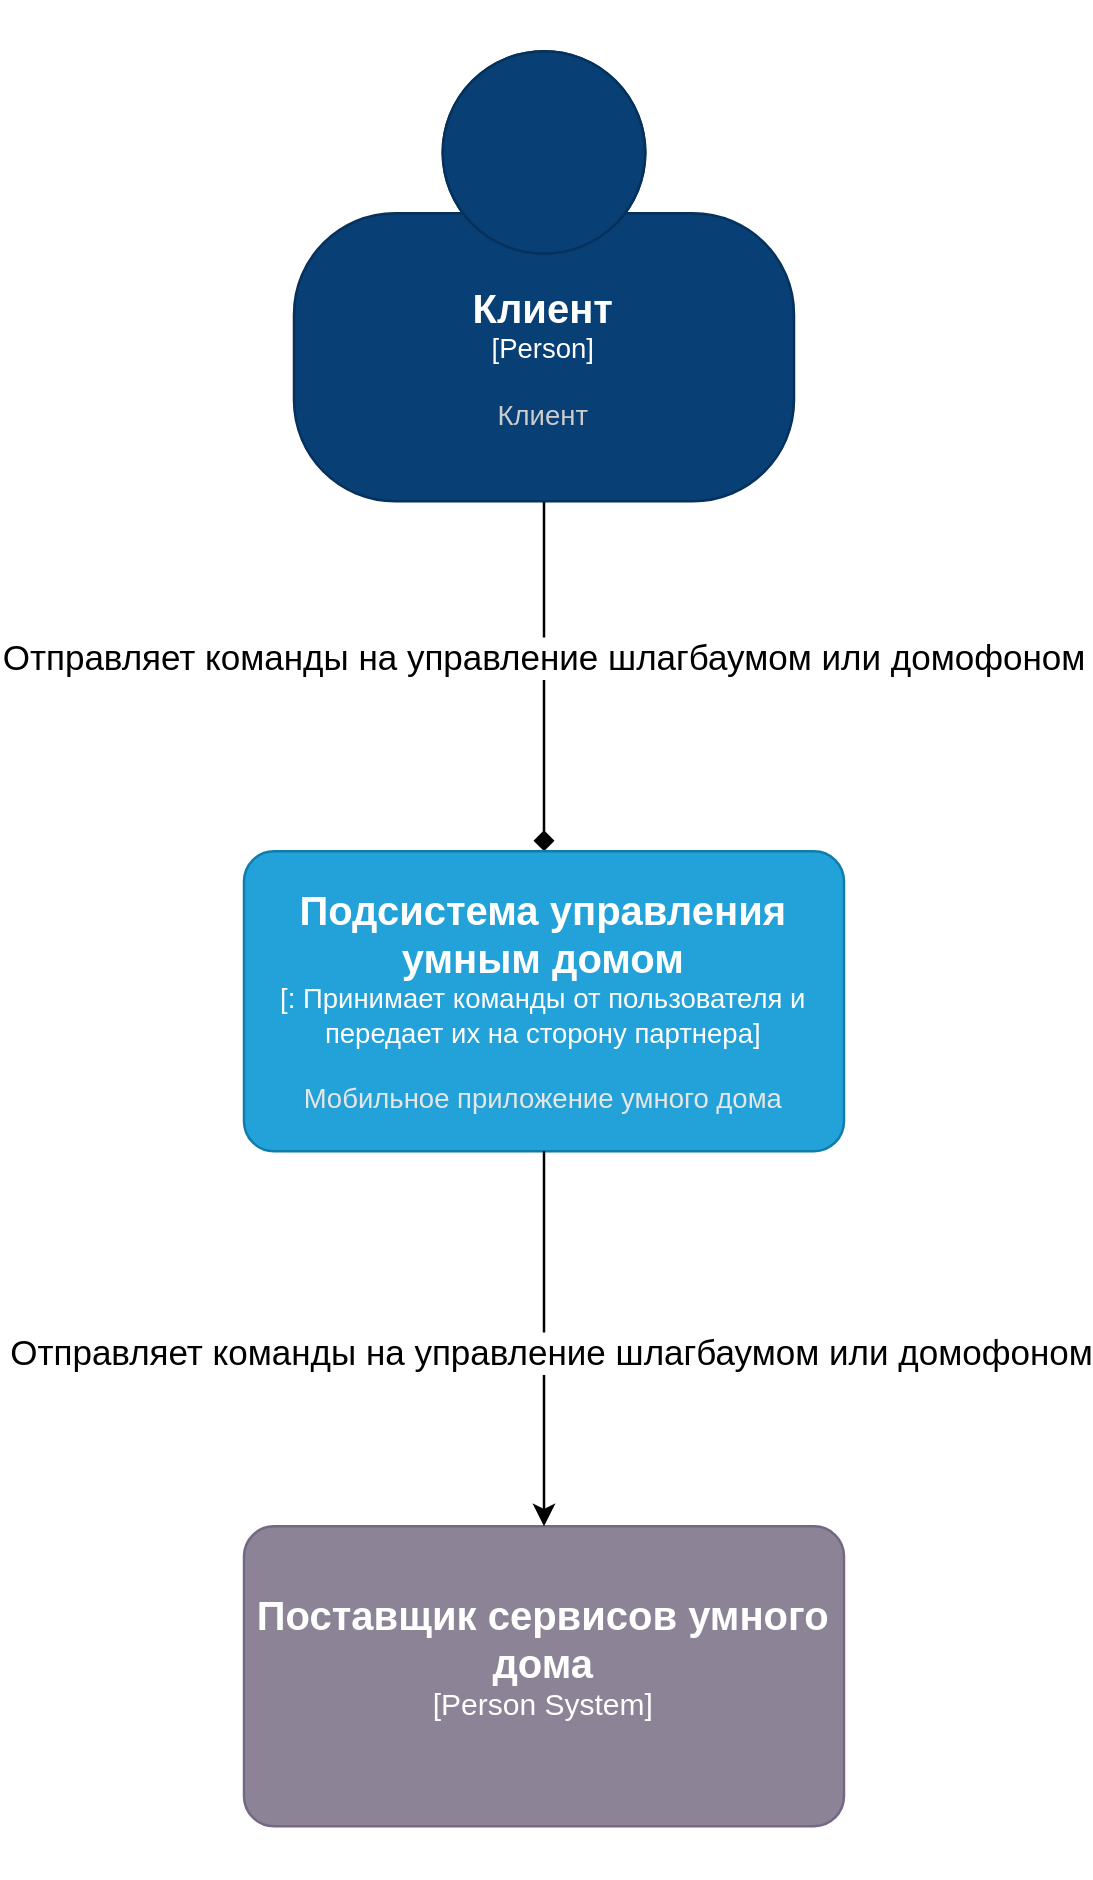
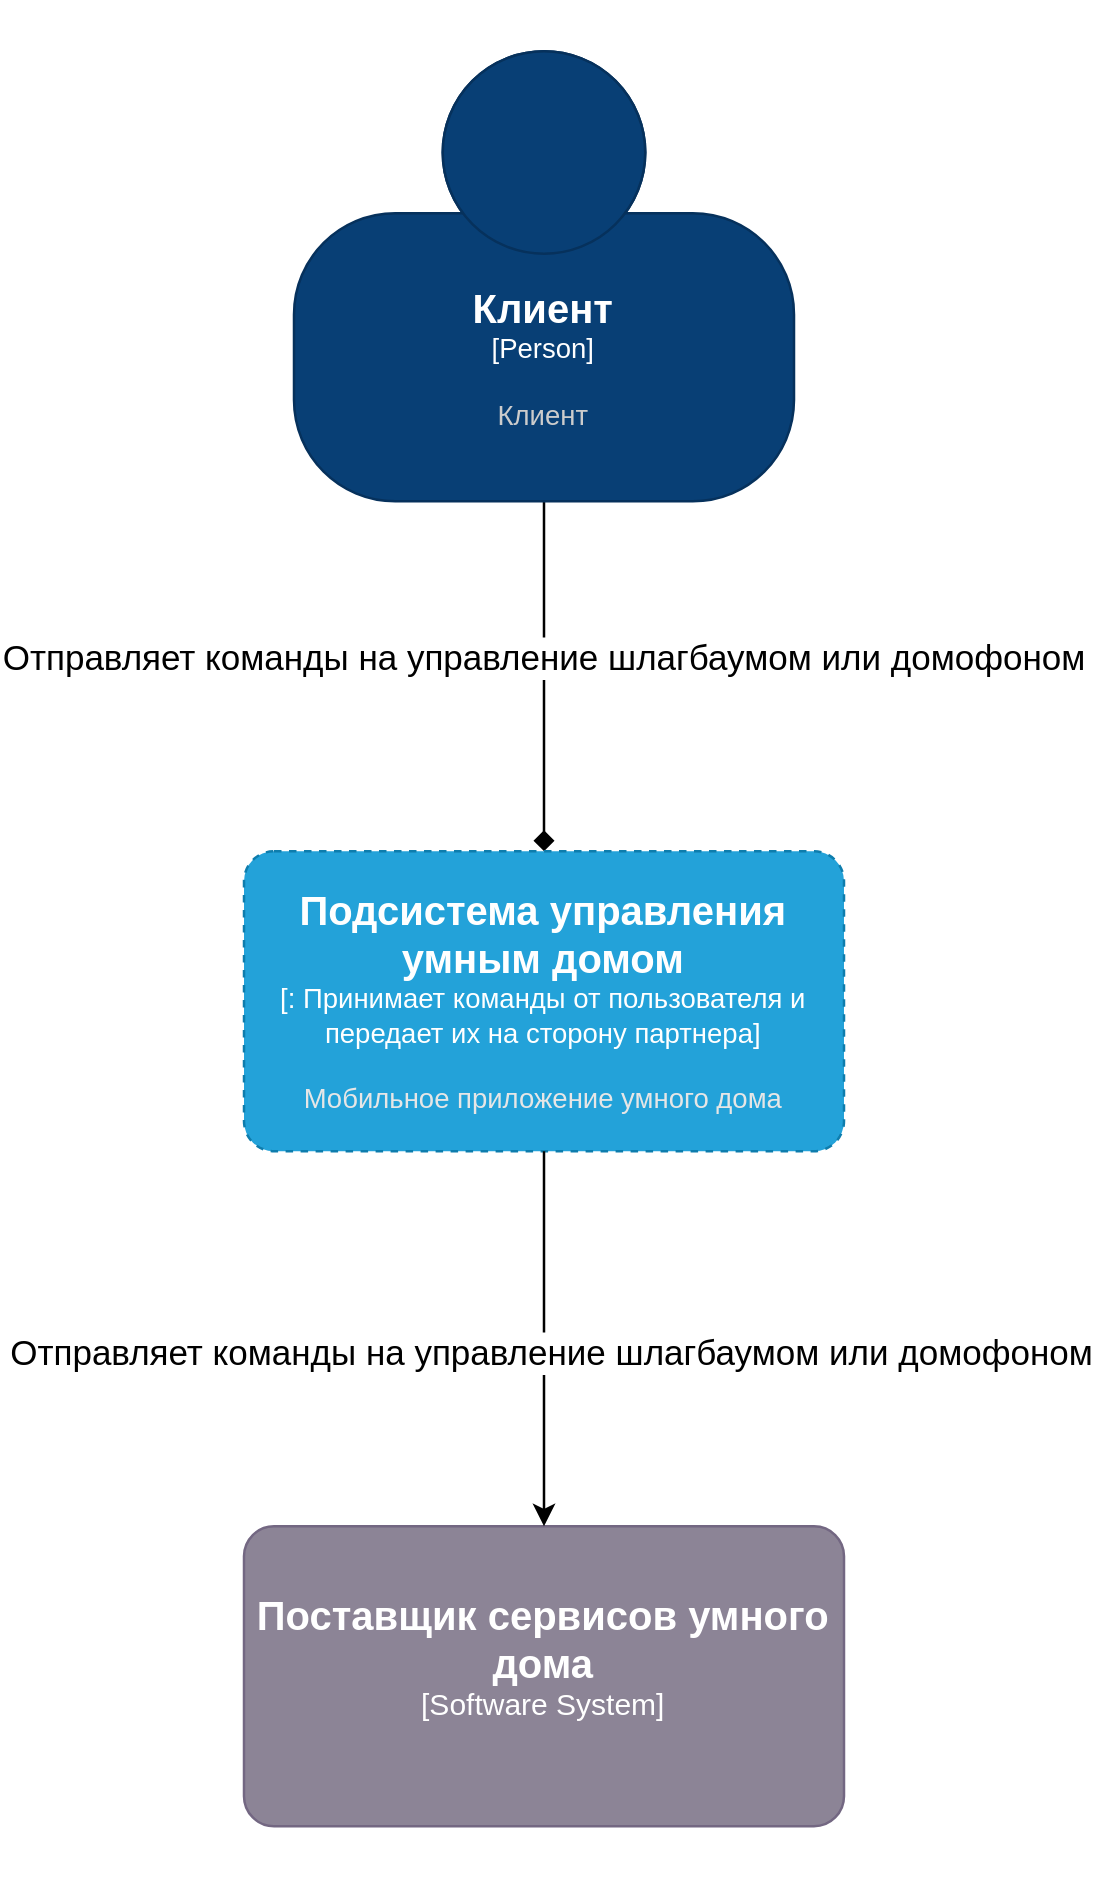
- <mxCell id="5" value="&lt;font style=&quot;font-size: 16px&quot;&gt;&lt;b&gt;Подсистема управления умным домом&lt;/b&gt;&lt;/font&gt;&lt;div&gt;[: Принимает команды от пользователя и передает их на сторону партнера]&lt;/div&gt;&lt;br&gt;&lt;div&gt;&lt;font style=&quot;font-size: 11px&quot;&gt;&lt;font color=&quot;#E6E6E6&quot;&gt;Мобильное приложение умного дома&lt;/font&gt;&lt;/div&gt;" style="rounded=1;whiteSpace=wrap;html=1;fontSize=11;labelBackgroundColor=none;fillColor=#23A2D9;fontColor=#ffffff;align=center;arcSize=10;strokeColor=#0E7DAD;metaEdit=1;resizable=0;points=[[0.25,0,0],[0.5,0,0],[0.75,0,0],[1,0.25,0],[1,0.5,0],[1,0.75,0],[0.75,1,0],[0.5,1,0],[0.25,1,0],[0,0.75,0],[0,0.5,0],[0,0.25,0]];" vertex="1" parent="1"><mxGeometry x="20" y="340" width="240" height="120" as="geometry" /></mxCell>
+ <mxCell id="5" value="&lt;font style=&quot;font-size: 16px&quot;&gt;&lt;b&gt;Подсистема управления умным домом&lt;/b&gt;&lt;/font&gt;&lt;div&gt;[: Принимает команды от пользователя и передает их на сторону партнера]&lt;/div&gt;&lt;br&gt;&lt;div&gt;&lt;font style=&quot;font-size: 11px&quot;&gt;&lt;font color=&quot;#E6E6E6&quot;&gt;Мобильное приложение умного дома&lt;/font&gt;&lt;/div&gt;" style="rounded=1;whiteSpace=wrap;html=1;fontSize=11;labelBackgroundColor=none;fillColor=#23A2D9;fontColor=#ffffff;align=center;arcSize=10;strokeColor=#0E7DAD;metaEdit=1;resizable=0;points=[[0.25,0,0],[0.5,0,0],[0.75,0,0],[1,0.25,0],[1,0.5,0],[1,0.75,0],[0.75,1,0],[0.5,1,0],[0.25,1,0],[0,0.75,0],[0,0.5,0],[0,0.25,0]];dashed=1;" vertex="1" parent="1"><mxGeometry x="20" y="340" width="240" height="120" as="geometry" /></mxCell>
- <mxCell id="6" value="&lt;font style=&quot;font-size: 16px&quot;&gt;&lt;b&gt;Поставщик сервисов умного дома&lt;/b&gt;&lt;/font&gt;&lt;div&gt;[Person System]&lt;/div&gt;&lt;br&gt;&lt;div&gt;&lt;font style=&quot;font-size: 11px&quot;&gt;&lt;font color=&quot;#cccccc&quot;&gt;&lt;/font&gt;&lt;/div&gt;" style="rounded=1;whiteSpace=wrap;html=1;labelBackgroundColor=none;fillColor=#8C8496;fontColor=#ffffff;align=center;arcSize=10;strokeColor=#736782;metaEdit=1;resizable=0;points=[[0.25,0,0],[0.5,0,0],[0.75,0,0],[1,0.25,0],[1,0.5,0],[1,0.75,0],[0.75,1,0],[0.5,1,0],[0.25,1,0],[0,0.75,0],[0,0.5,0],[0,0.25,0]];" vertex="1" parent="1"><mxGeometry x="20" y="610" width="240" height="120" as="geometry" /></mxCell>
+ <mxCell id="6" value="&lt;font style=&quot;font-size: 16px&quot;&gt;&lt;b&gt;Поставщик сервисов умного дома&lt;/b&gt;&lt;/font&gt;&lt;div&gt;[Software System]&lt;/div&gt;&lt;br&gt;&lt;div&gt;&lt;font style=&quot;font-size: 11px&quot;&gt;&lt;font color=&quot;#cccccc&quot;&gt;&lt;/font&gt;&lt;/div&gt;" style="rounded=1;whiteSpace=wrap;html=1;labelBackgroundColor=none;fillColor=#8C8496;fontColor=#ffffff;align=center;arcSize=10;strokeColor=#736782;metaEdit=1;resizable=0;points=[[0.25,0,0],[0.5,0,0],[0.75,0,0],[1,0.25,0],[1,0.5,0],[1,0.75,0],[0.75,1,0],[0.5,1,0],[0.25,1,0],[0,0.75,0],[0,0.5,0],[0,0.25,0]];" vertex="1" parent="1"><mxGeometry x="20" y="610" width="240" height="120" as="geometry" /></mxCell>
